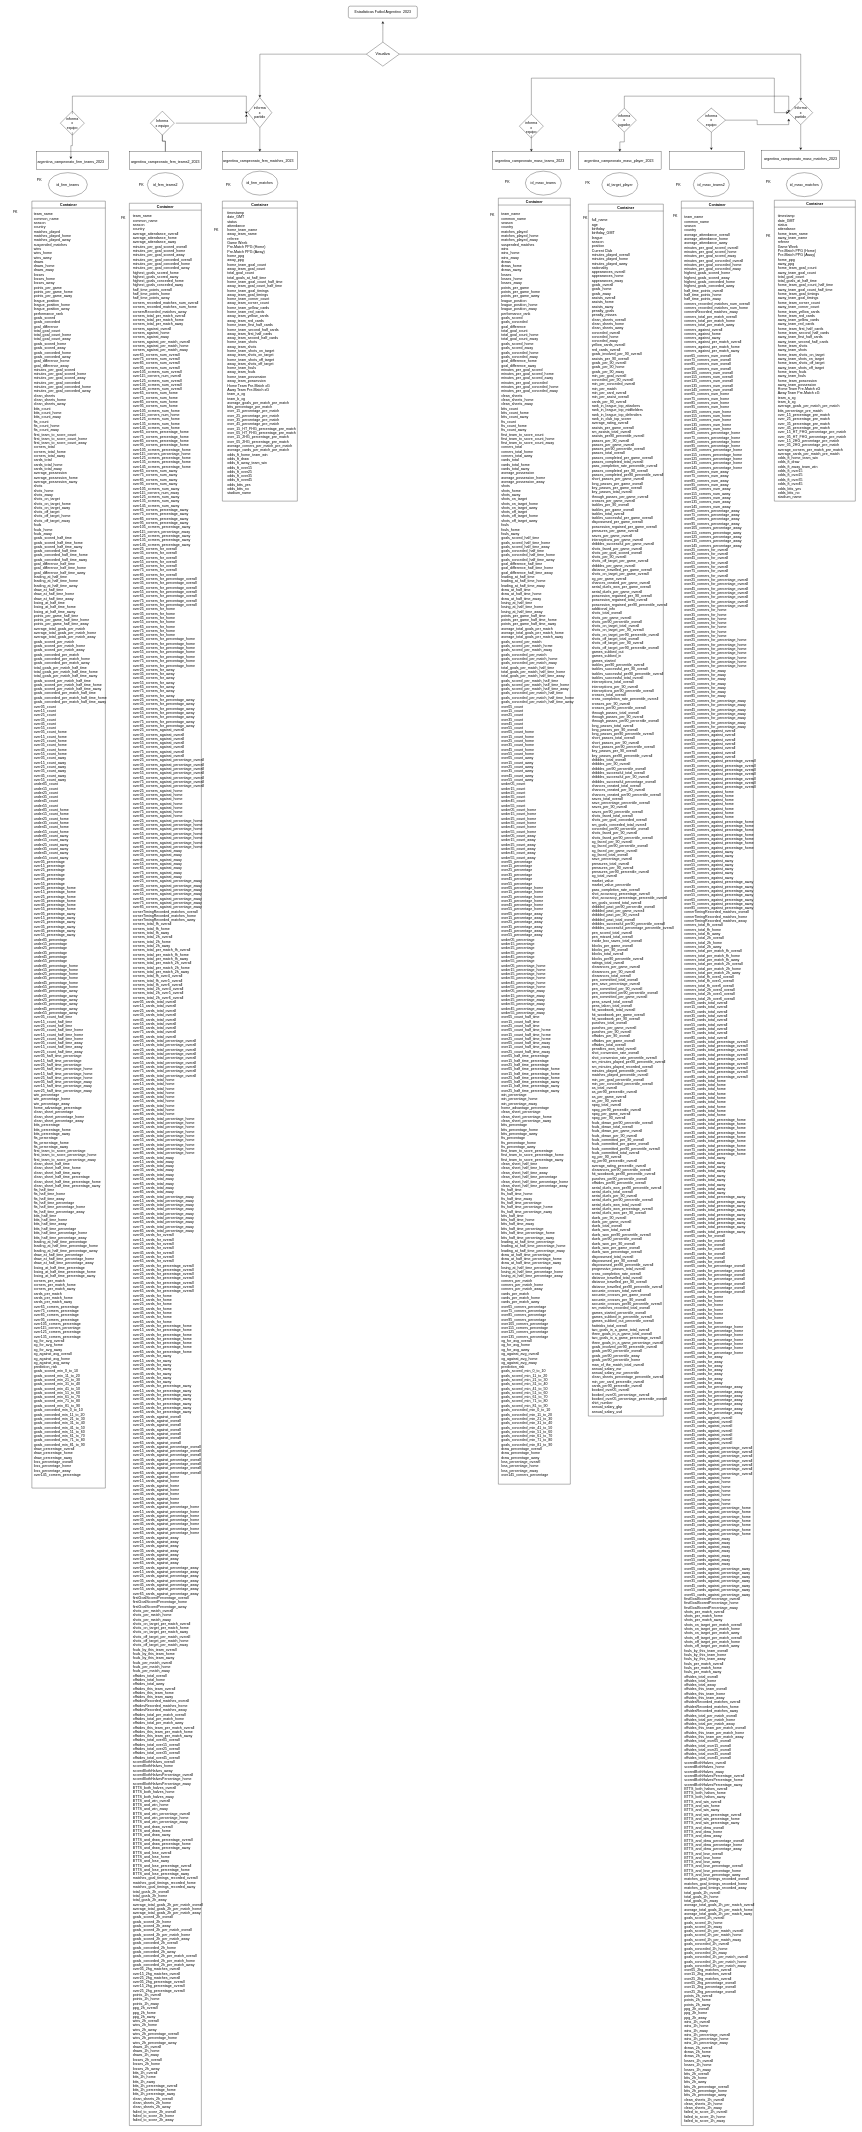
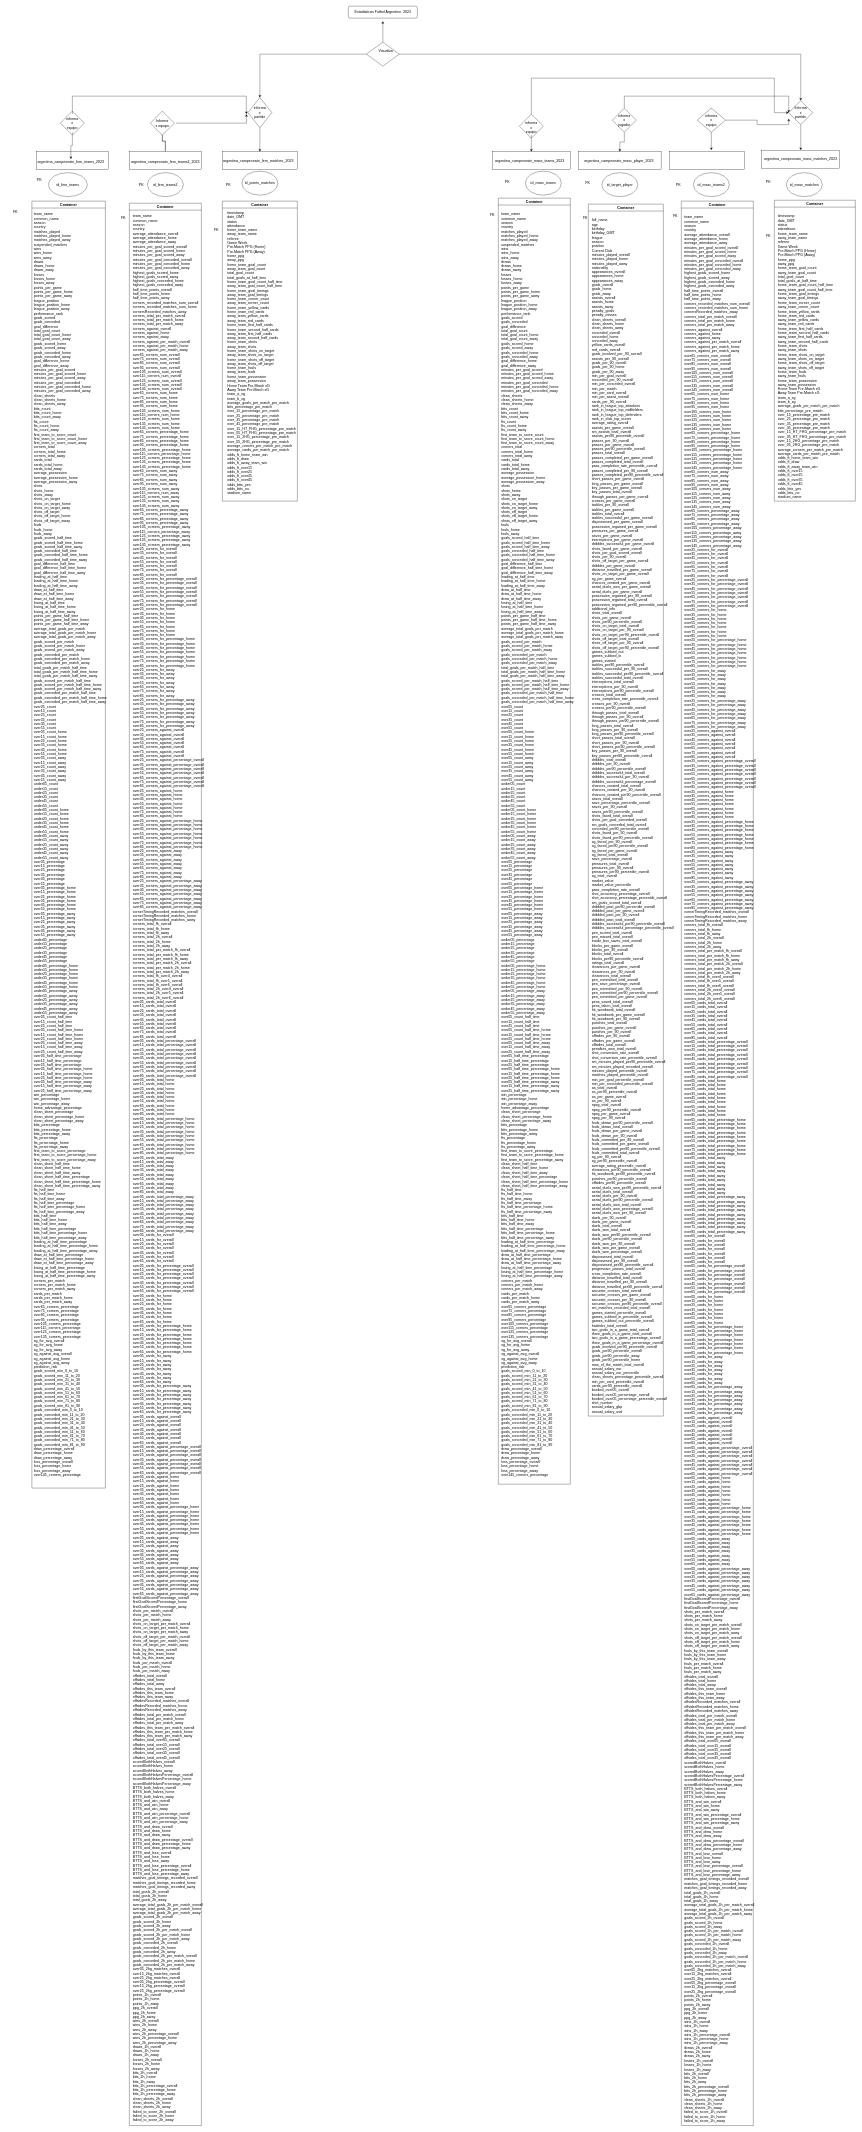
- <mxCell id="37" value="Visualiza" style="text;strokeColor=none;align=center;fillColor=none;html=1;verticalAlign=middle;whiteSpace=wrap;rounded=0;" parent="1" vertex="1"><mxGeometry x="1245" y="165" width="60" height="30" as="geometry" /></mxCell>
+ <mxCell id="37" value="Visualiza" style="text;strokeColor=none;align=center;fillColor=none;html=1;verticalAlign=middle;whiteSpace=wrap;rounded=0;" parent="1" vertex="1"><mxGeometry x="1255" y="155" width="60" height="30" as="geometry" /></mxCell>
- <mxCell id="57" value="id_fem_matches" style="ellipse;whiteSpace=wrap;html=1;" parent="1" vertex="1"><mxGeometry x="805" y="570" width="120" height="80" as="geometry" /></mxCell>
+ <mxCell id="57" value="id_points_matches" style="ellipse;whiteSpace=wrap;html=1;" parent="1" vertex="1"><mxGeometry x="805" y="570" width="120" height="80" as="geometry" /></mxCell>
